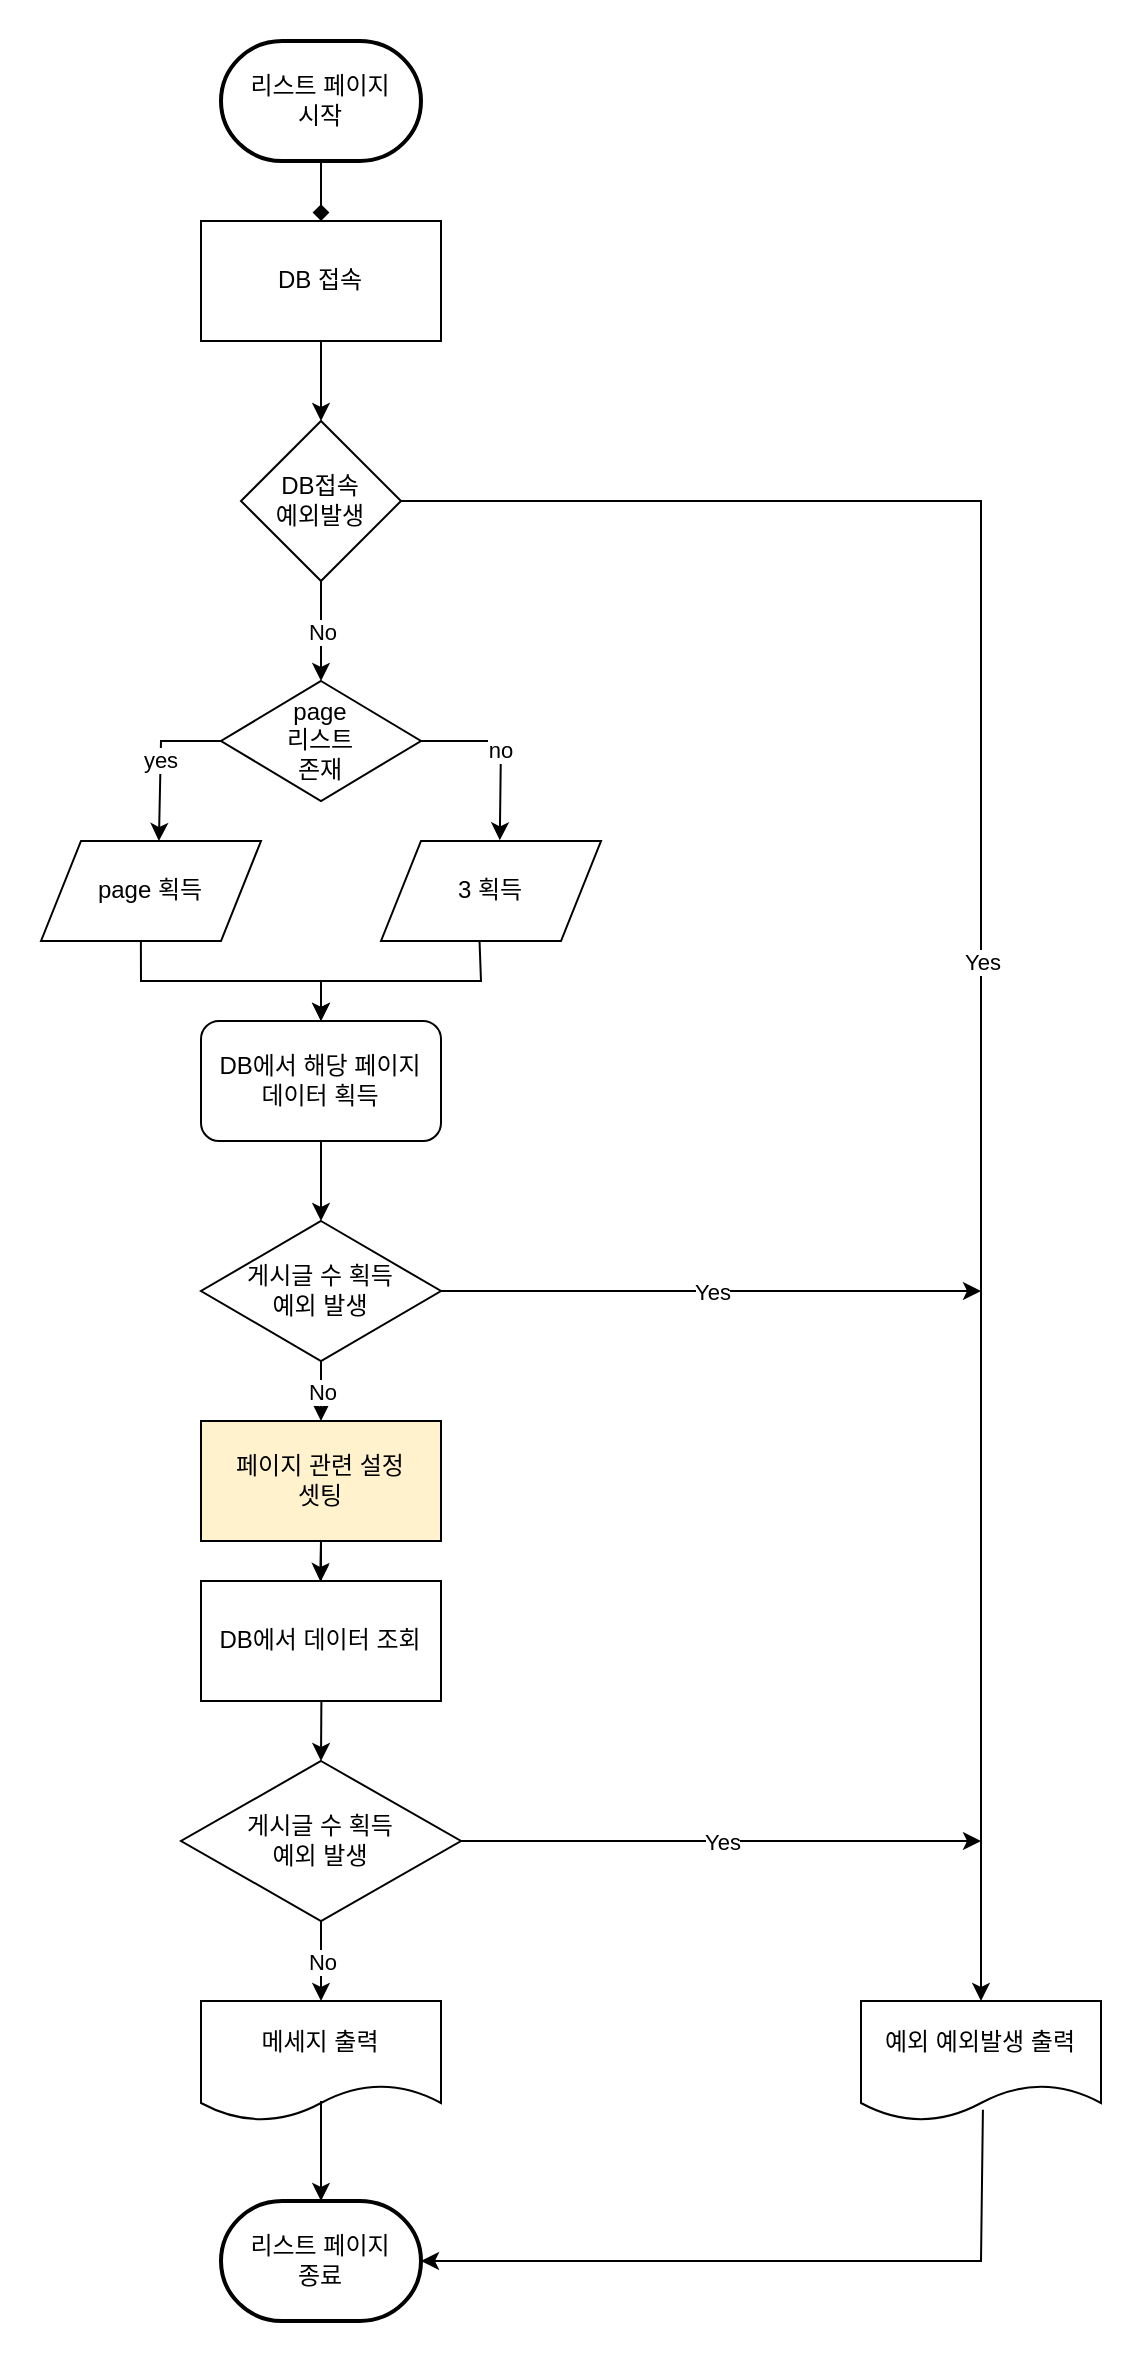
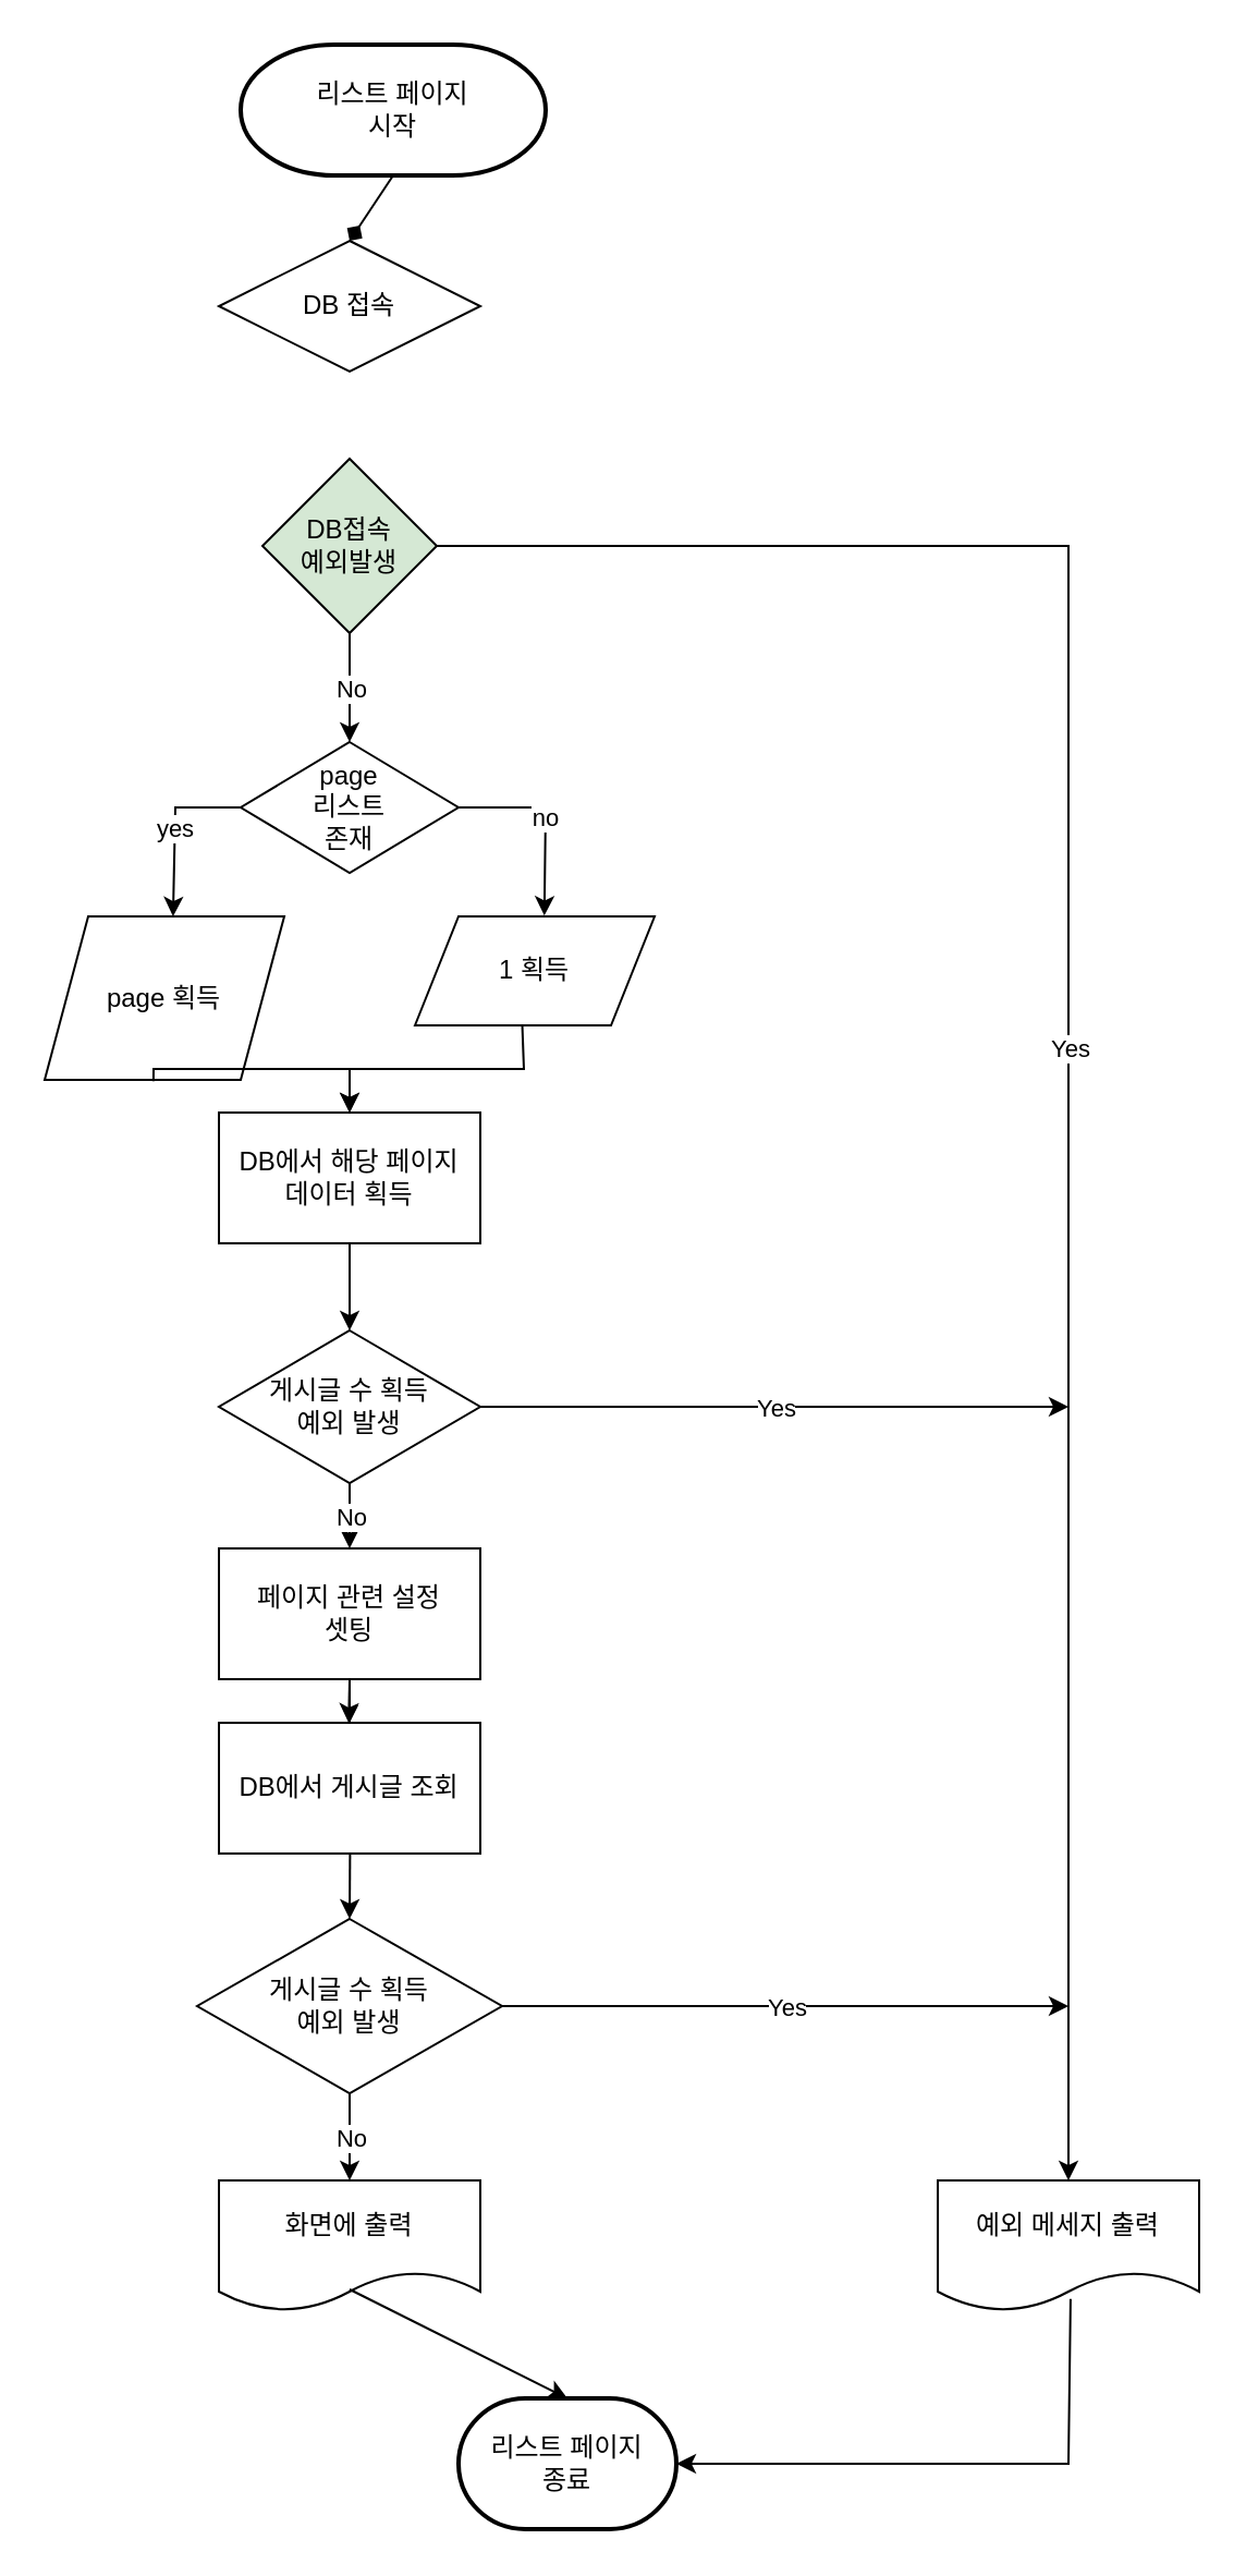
- <mxCell id="2" value="리스트 페이지&lt;div&gt;시작&lt;/div&gt;" style="strokeWidth=2;html=1;shape=mxgraph.flowchart.terminator;whiteSpace=wrap;" parent="1" vertex="1"><mxGeometry x="110" y="20" width="100" height="60" as="geometry" /></mxCell>
+ <mxCell id="2" value="리스트 페이지&lt;div&gt;시작&lt;/div&gt;" style="strokeWidth=2;html=1;shape=mxgraph.flowchart.terminator;whiteSpace=wrap;" parent="1" vertex="1"><mxGeometry x="110" y="20" width="140" height="60" as="geometry" /></mxCell>
- <mxCell id="3" value="DB 접속" style="rounded=0;whiteSpace=wrap;html=1;" parent="1" vertex="1"><mxGeometry x="100" y="110" width="120" height="60" as="geometry" /></mxCell>
+ <mxCell id="3" value="DB 접속" style="rhombus;whiteSpace=wrap;html=1;" parent="1" vertex="1"><mxGeometry x="100" y="110" width="120" height="60" as="geometry" /></mxCell>
- <mxCell id="6" value="" style="endArrow=classic;html=1;rounded=0;exitX=0.5;exitY=1;exitDx=0;exitDy=0;entryX=0.5;entryY=0;entryDx=0;entryDy=0;" parent="1" source="3" target="5" edge="1"><mxGeometry width="50" height="50" relative="1" as="geometry"><mxPoint x="130" y="280" as="sourcePoint" /><mxPoint x="180" y="230" as="targetPoint" /></mxGeometry></mxCell>
- <mxCell id="5" value="DB접속&lt;div&gt;예외발생&lt;/div&gt;" style="rhombus;whiteSpace=wrap;html=1;" parent="1" vertex="1"><mxGeometry x="120" y="210" width="80" height="80" as="geometry" /></mxCell>
+ <mxCell id="5" value="DB접속&lt;div&gt;예외발생&lt;/div&gt;" style="rhombus;whiteSpace=wrap;html=1;fillColor=#d5e8d4;" parent="1" vertex="1"><mxGeometry x="120" y="210" width="80" height="80" as="geometry" /></mxCell>
- <mxCell id="10" value="page 획득" style="shape=parallelogram;perimeter=parallelogramPerimeter;whiteSpace=wrap;html=1;fixedSize=1;" parent="1" vertex="1"><mxGeometry x="20" y="420" width="110" height="50" as="geometry" /></mxCell>
+ <mxCell id="10" value="page 획득" style="shape=parallelogram;perimeter=parallelogramPerimeter;whiteSpace=wrap;html=1;fixedSize=1;" parent="1" vertex="1"><mxGeometry x="20" y="420" width="110" height="75" as="geometry" /></mxCell>
- <mxCell id="12" value="3 획득" style="shape=parallelogram;perimeter=parallelogramPerimeter;whiteSpace=wrap;html=1;fixedSize=1;" parent="1" vertex="1"><mxGeometry x="190" y="420" width="110" height="50" as="geometry" /></mxCell>
+ <mxCell id="12" value="1 획득" style="shape=parallelogram;perimeter=parallelogramPerimeter;whiteSpace=wrap;html=1;fixedSize=1;" parent="1" vertex="1"><mxGeometry x="190" y="420" width="110" height="50" as="geometry" /></mxCell>
- <mxCell id="21" value="DB에서 해당 페이지&lt;div&gt;데이터 획득&lt;/div&gt;" style="whiteSpace=wrap;html=1;rounded=1;" parent="1" vertex="1"><mxGeometry x="100" y="510" width="120" height="60" as="geometry" /></mxCell>
+ <mxCell id="21" value="DB에서 해당 페이지&lt;div&gt;데이터 획득&lt;/div&gt;" style="rounded=0;whiteSpace=wrap;html=1;" parent="1" vertex="1"><mxGeometry x="100" y="510" width="120" height="60" as="geometry" /></mxCell>
- <mxCell id="25" value="페이지 관련 설정&lt;div&gt;셋팅&lt;/div&gt;" style="rounded=0;whiteSpace=wrap;html=1;fillColor=#fff2cc;" parent="1" vertex="1"><mxGeometry x="100" y="710" width="120" height="60" as="geometry" /></mxCell>
+ <mxCell id="25" value="페이지 관련 설정&lt;div&gt;셋팅&lt;/div&gt;" style="rounded=0;whiteSpace=wrap;html=1;" parent="1" vertex="1"><mxGeometry x="100" y="710" width="120" height="60" as="geometry" /></mxCell>
- <mxCell id="26" value="DB에서 데이터 조회" style="rounded=0;whiteSpace=wrap;html=1;" parent="1" vertex="1"><mxGeometry x="100" y="790" width="120" height="60" as="geometry" /></mxCell>
+ <mxCell id="26" value="DB에서 게시글 조회" style="rounded=0;whiteSpace=wrap;html=1;" parent="1" vertex="1"><mxGeometry x="100" y="790" width="120" height="60" as="geometry" /></mxCell>
- <mxCell id="28" value="메세지 출력" style="shape=document;whiteSpace=wrap;html=1;boundedLbl=1;" parent="1" vertex="1"><mxGeometry x="100" y="1000" width="120" height="60" as="geometry" /></mxCell>
+ <mxCell id="28" value="화면에 출력" style="shape=document;whiteSpace=wrap;html=1;boundedLbl=1;" parent="1" vertex="1"><mxGeometry x="100" y="1000" width="120" height="60" as="geometry" /></mxCell>
- <mxCell id="7" value="예외 예외발생 출력" style="shape=document;whiteSpace=wrap;html=1;boundedLbl=1;" parent="1" vertex="1"><mxGeometry x="430" y="1000" width="120" height="60" as="geometry" /></mxCell>
+ <mxCell id="7" value="예외 메세지 출력" style="shape=document;whiteSpace=wrap;html=1;boundedLbl=1;" parent="1" vertex="1"><mxGeometry x="430" y="1000" width="120" height="60" as="geometry" /></mxCell>
- <mxCell id="8" value="리스트 페이지&lt;div&gt;종료&lt;/div&gt;" style="strokeWidth=2;html=1;shape=mxgraph.flowchart.terminator;whiteSpace=wrap;" parent="1" vertex="1"><mxGeometry x="110" y="1100" width="100" height="60" as="geometry" /></mxCell>
+ <mxCell id="8" value="리스트 페이지&lt;div&gt;종료&lt;/div&gt;" style="strokeWidth=2;html=1;shape=mxgraph.flowchart.terminator;whiteSpace=wrap;" parent="1" vertex="1"><mxGeometry x="210" y="1100" width="100" height="60" as="geometry" /></mxCell>
